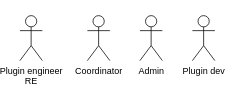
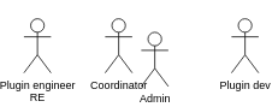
- <mxCell id="4" value="Admin" style="shape=umlActor;verticalLabelPosition=bottom;verticalAlign=top;html=1;outlineConnect=0;fontSize=12;" vertex="1" parent="1"><mxGeometry x="180" y="20" width="30" height="60" as="geometry" /></mxCell>
+ <mxCell id="4" value="Admin" style="shape=umlActor;verticalLabelPosition=bottom;verticalAlign=top;html=1;outlineConnect=0;fontSize=12;" vertex="1" parent="1"><mxGeometry x="150" y="35" width="30" height="60" as="geometry" /></mxCell>
